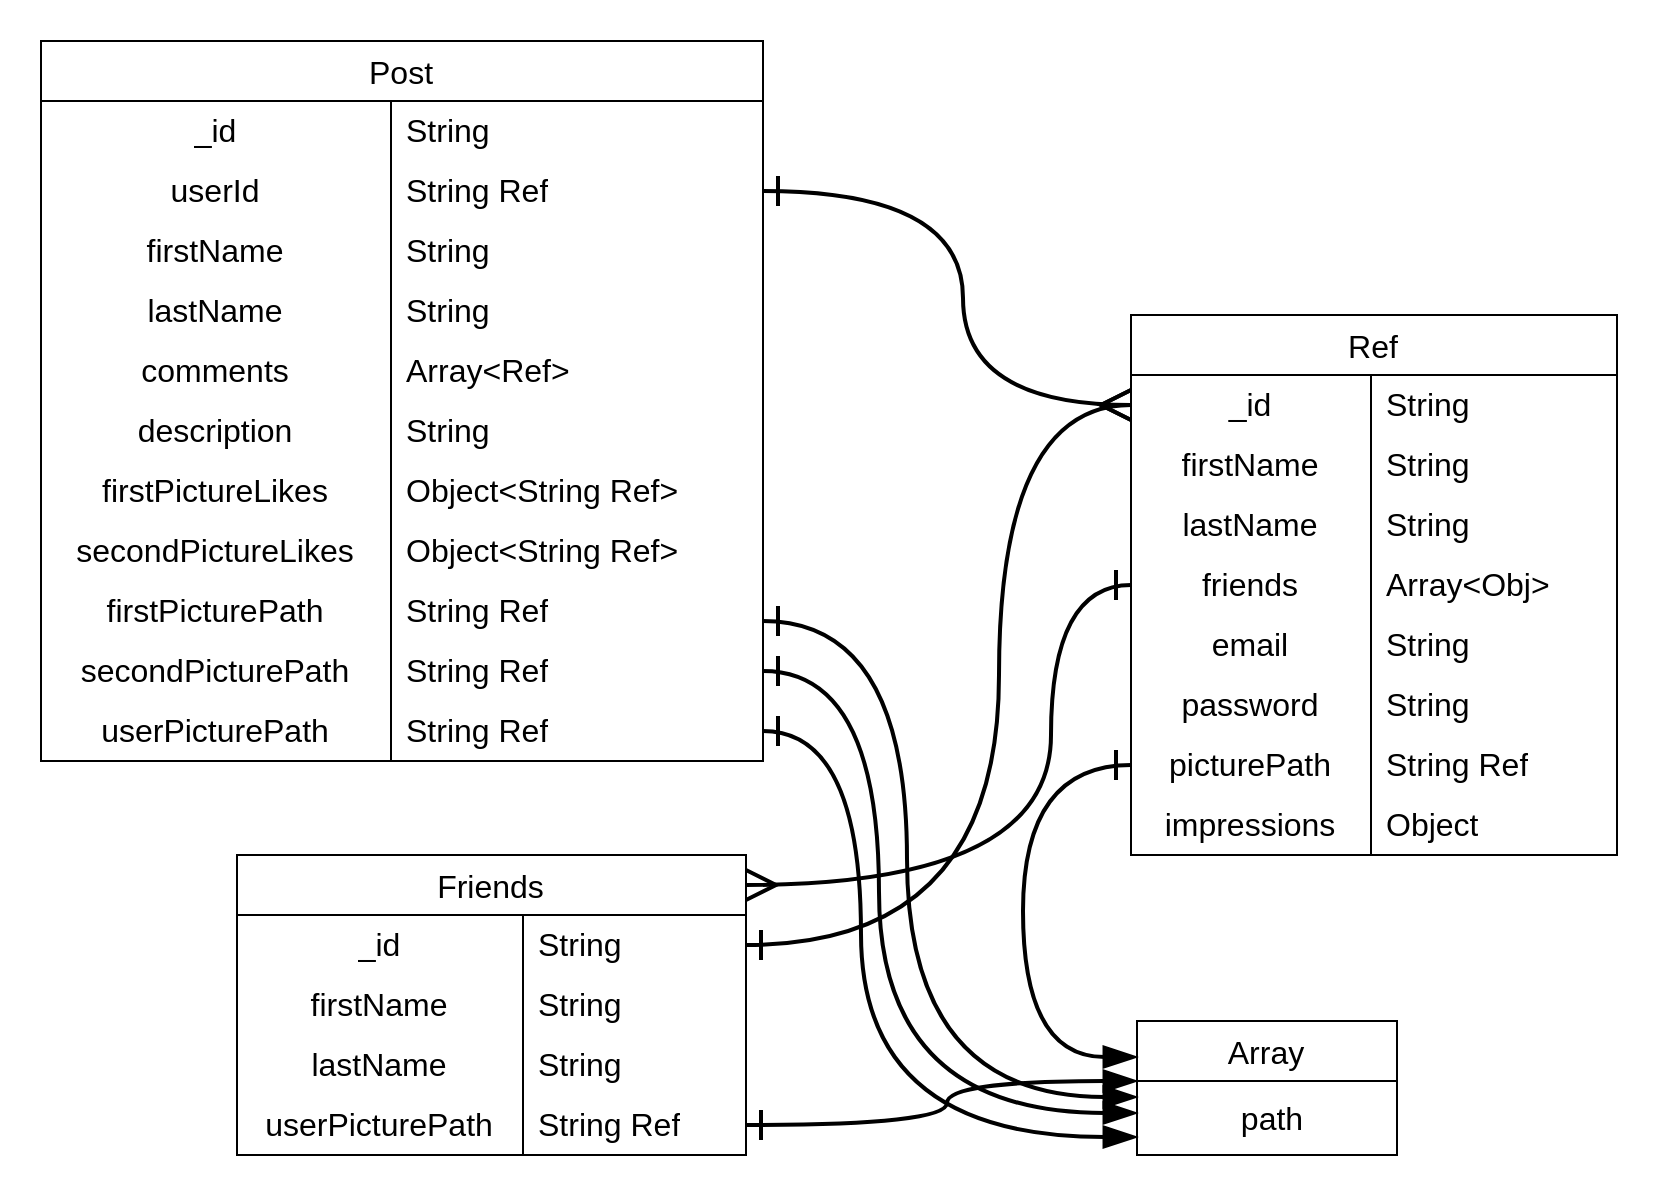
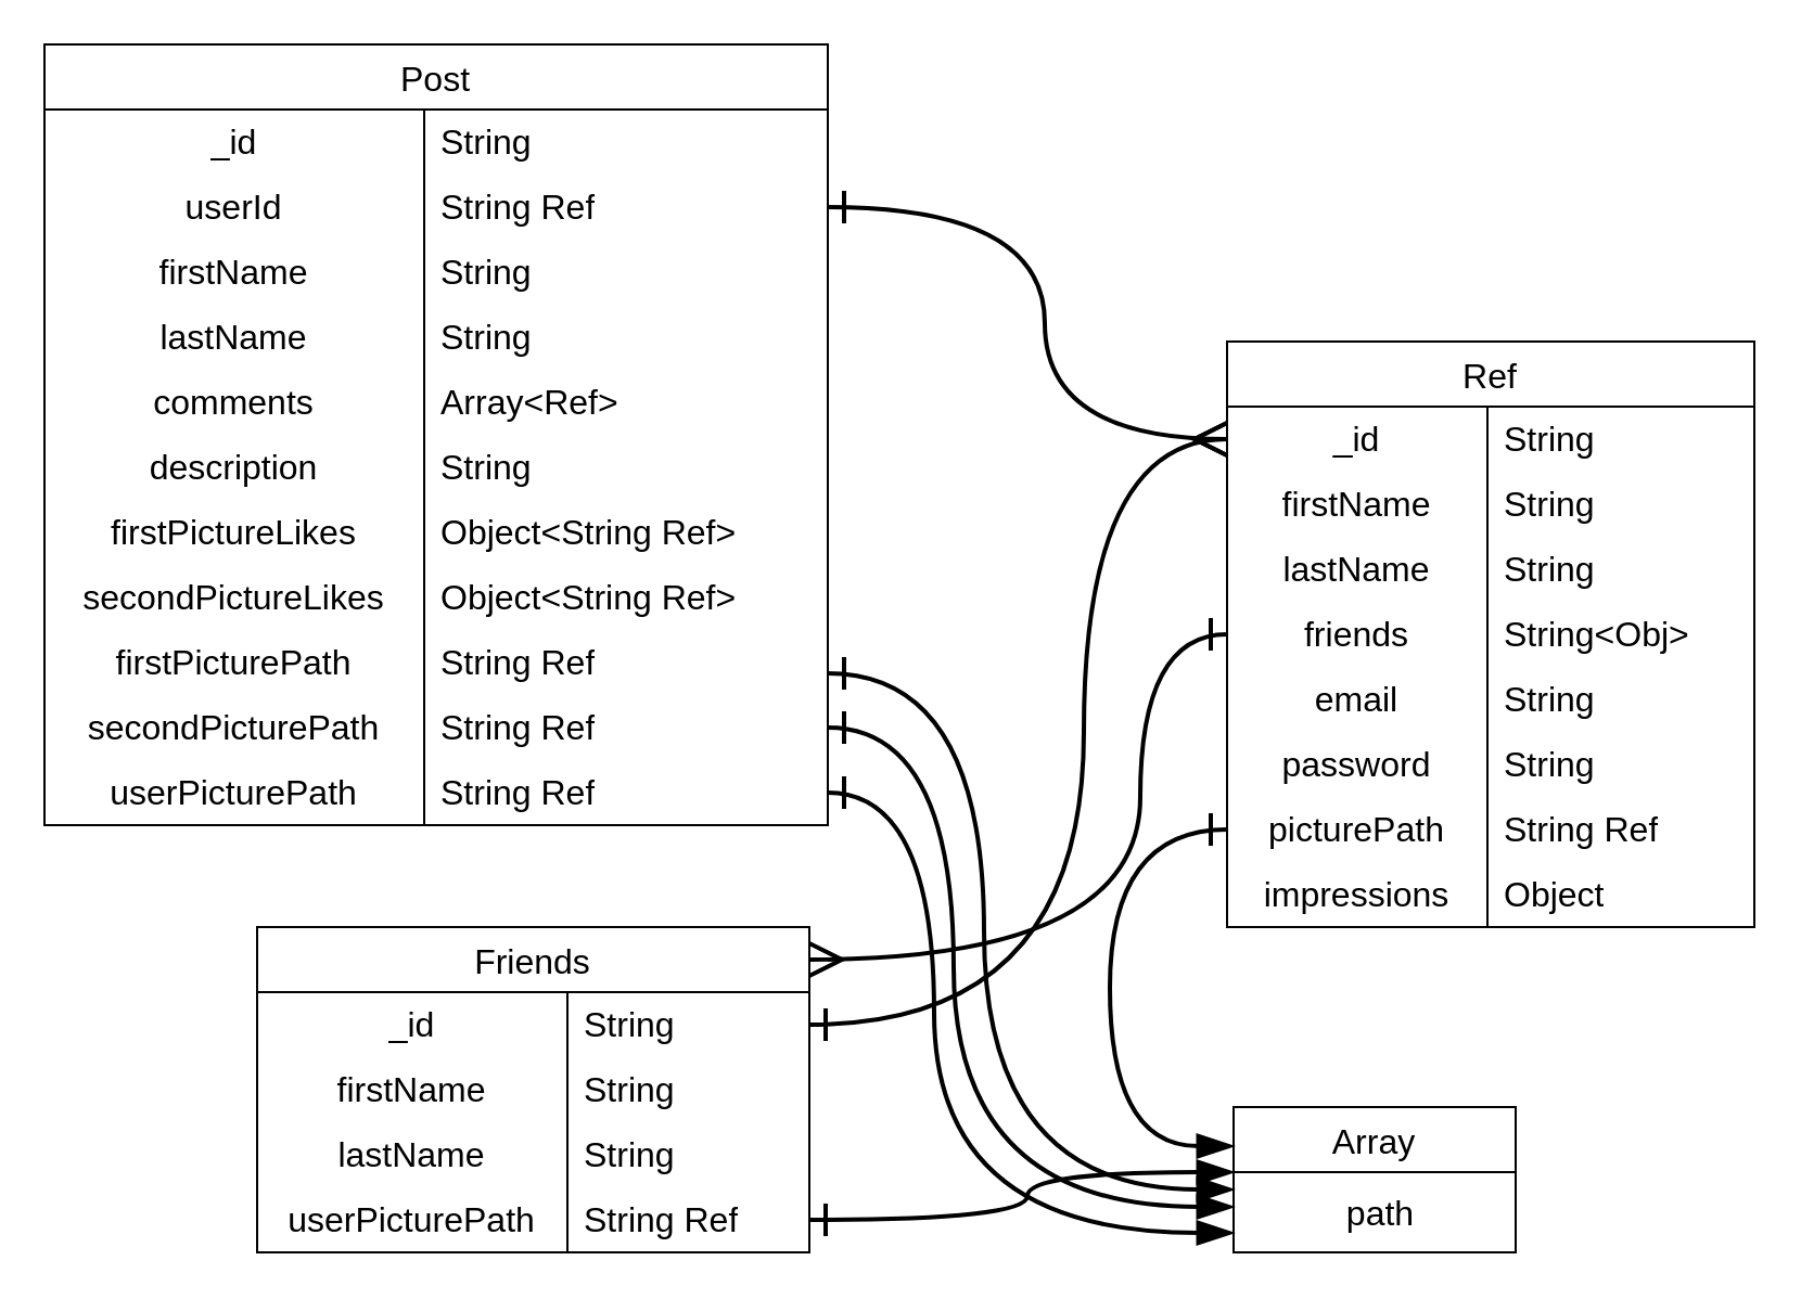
- <mxCell id="14" value="Array&amp;lt;Obj&amp;gt;" style="shape=partialRectangle;html=1;whiteSpace=wrap;connectable=0;fillColor=none;top=0;left=0;bottom=0;right=0;align=left;spacingLeft=6;overflow=hidden;strokeColor=inherit;fontSize=16;" vertex="1" parent="12"><mxGeometry x="120" width="123" height="30" as="geometry"><mxRectangle width="123" height="30" as="alternateBounds" /></mxGeometry></mxCell>
+ <mxCell id="14" value="String&amp;lt;Obj&amp;gt;" style="shape=partialRectangle;html=1;whiteSpace=wrap;connectable=0;fillColor=none;top=0;left=0;bottom=0;right=0;align=left;spacingLeft=6;overflow=hidden;strokeColor=inherit;fontSize=16;" vertex="1" parent="12"><mxGeometry x="120" width="123" height="30" as="geometry"><mxRectangle width="123" height="30" as="alternateBounds" /></mxGeometry></mxCell>
